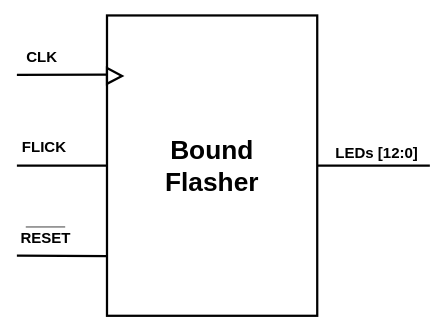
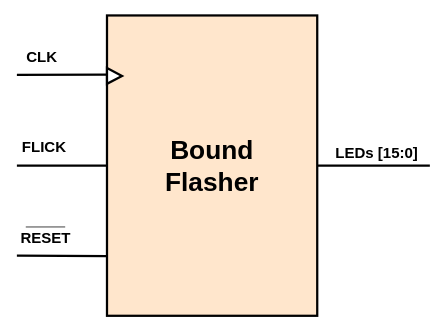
- <mxCell id="10" value="LEDs [12:0]" style="text;html=1;align=center;verticalAlign=middle;resizable=0;points=[];autosize=1;fontSize=20;fontStyle=1;strokeWidth=3;" parent="1" vertex="1"><mxGeometry x="436" y="187" width="130" height="30" as="geometry" /></mxCell>
+ <mxCell id="10" value="LEDs [15:0]" style="text;html=1;align=center;verticalAlign=middle;resizable=0;points=[];autosize=1;fontSize=20;fontStyle=1;strokeWidth=3;" parent="1" vertex="1"><mxGeometry x="436" y="187" width="130" height="30" as="geometry" /></mxCell>
- <mxCell id="2" value="&lt;span style=&quot;font-size: 35px;&quot; id=&quot;docs-internal-guid-ef258bf3-7fff-fc78-9e5f-6aed6a584a07&quot;&gt;&lt;p dir=&quot;ltr&quot; style=&quot;line-height: 1.2; margin-top: 0pt; margin-bottom: 0pt; font-size: 35px;&quot;&gt;&lt;span style=&quot;font-size: 35px; background-color: transparent; vertical-align: baseline;&quot;&gt;&amp;nbsp;Bound&amp;nbsp;&lt;/span&gt;&lt;/p&gt;&lt;p dir=&quot;ltr&quot; style=&quot;line-height: 1.2; margin-top: 0pt; margin-bottom: 0pt; font-size: 35px;&quot;&gt;&lt;span style=&quot;font-size: 35px; background-color: transparent; vertical-align: baseline;&quot;&gt;Flasher&lt;/span&gt;&lt;/p&gt;&lt;/span&gt;" style="rounded=0;whiteSpace=wrap;html=1;fontSize=35;fontStyle=1;strokeWidth=3;fontFamily=Helvetica;" parent="1" vertex="1"><mxGeometry x="142" y="20" width="280" height="400" as="geometry" /></mxCell>
+ <mxCell id="2" value="&lt;span style=&quot;font-size: 35px;&quot; id=&quot;docs-internal-guid-ef258bf3-7fff-fc78-9e5f-6aed6a584a07&quot;&gt;&lt;p dir=&quot;ltr&quot; style=&quot;line-height: 1.2; margin-top: 0pt; margin-bottom: 0pt; font-size: 35px;&quot;&gt;&lt;span style=&quot;font-size: 35px; background-color: transparent; vertical-align: baseline;&quot;&gt;&amp;nbsp;Bound&amp;nbsp;&lt;/span&gt;&lt;/p&gt;&lt;p dir=&quot;ltr&quot; style=&quot;line-height: 1.2; margin-top: 0pt; margin-bottom: 0pt; font-size: 35px;&quot;&gt;&lt;span style=&quot;font-size: 35px; background-color: transparent; vertical-align: baseline;&quot;&gt;Flasher&lt;/span&gt;&lt;/p&gt;&lt;/span&gt;" style="rounded=0;whiteSpace=wrap;html=1;fontSize=35;fontStyle=1;strokeWidth=3;fontFamily=Helvetica;fillColor=#ffe6cc;" parent="1" vertex="1"><mxGeometry x="142" y="20" width="280" height="400" as="geometry" /></mxCell>
